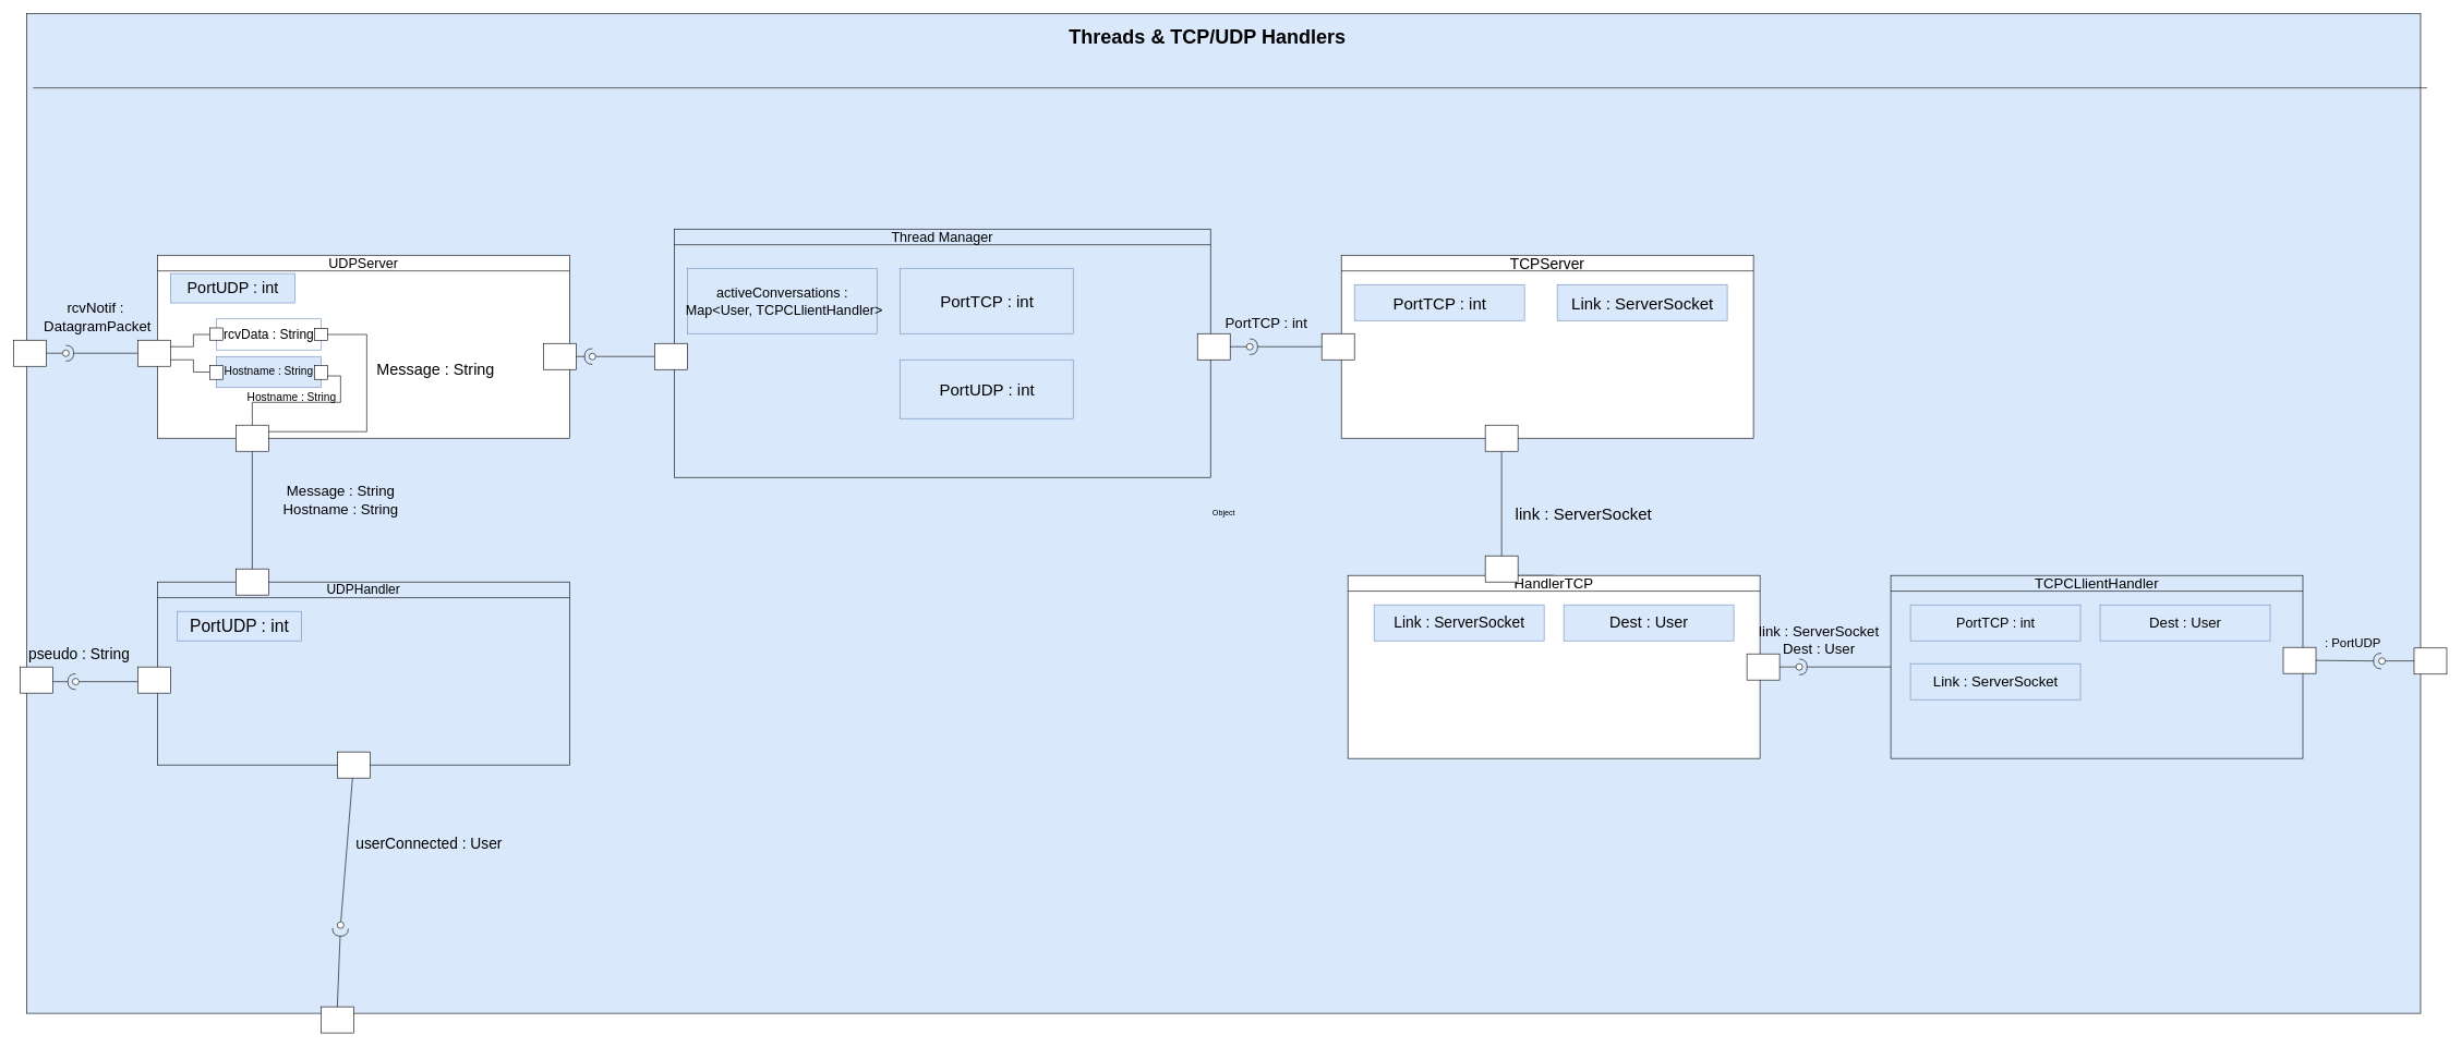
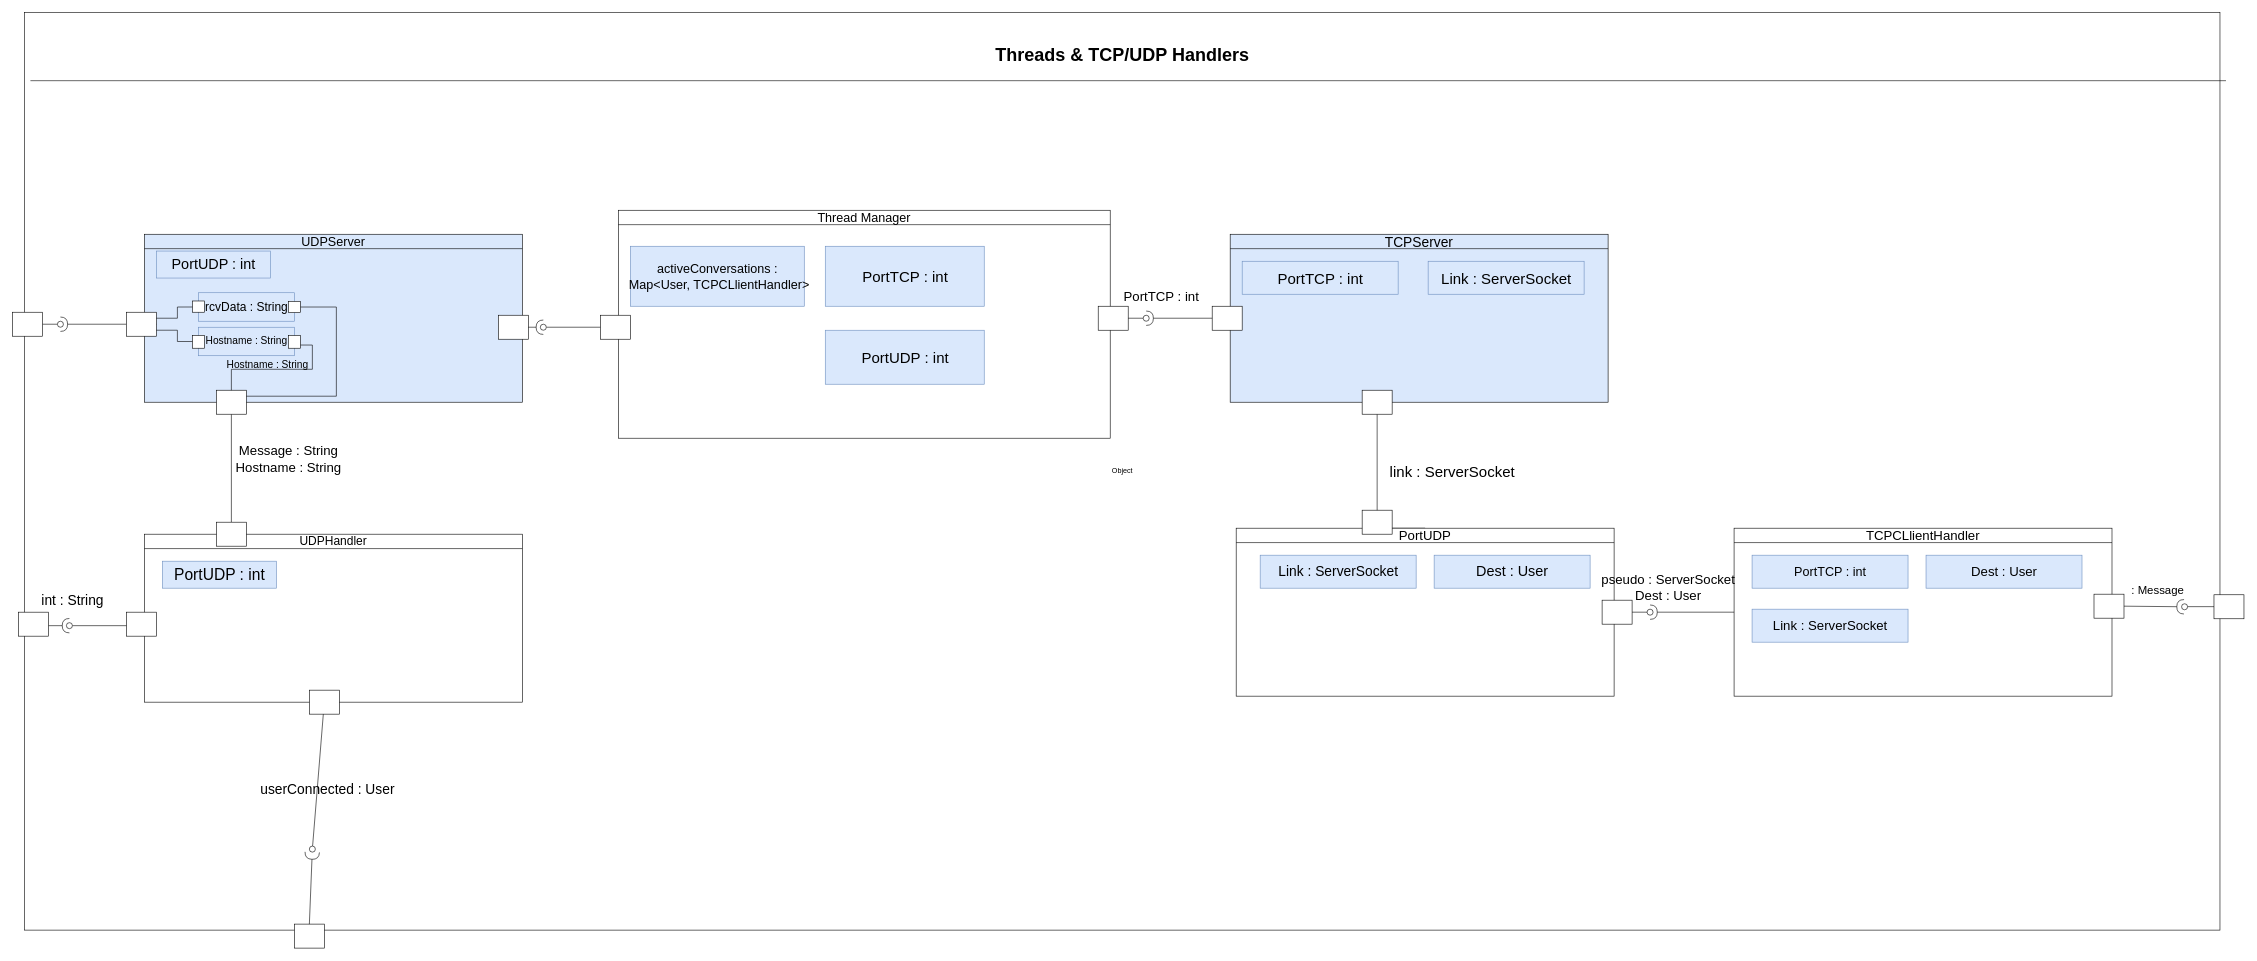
- <mxCell id="88" value="&lt;b&gt;&lt;font style=&quot;font-size: 30px;&quot;&gt;Threads &amp;amp; TCP/UDP Handlers&lt;/font&gt;&lt;/b&gt;" style="text;html=1;align=center;verticalAlign=middle;resizable=0;points=[];autosize=1;strokeColor=none;fillColor=none;" vertex="1" parent="1"><mxGeometry x="1620" y="30" width="450" height="50" as="geometry" /></mxCell>
+ <mxCell id="88" value="&lt;b&gt;&lt;font style=&quot;font-size: 30px;&quot;&gt;Threads &amp;amp; TCP/UDP Handlers&lt;/font&gt;&lt;/b&gt;" style="text;html=1;align=center;verticalAlign=middle;resizable=0;points=[];autosize=1;strokeColor=none;fillColor=none;" vertex="1" parent="1"><mxGeometry x="1645" y="65" width="450" height="50" as="geometry" /></mxCell>
- <mxCell id="55" value="&lt;font style=&quot;font-size: 22px;&quot;&gt;rcvNotif :&lt;br&gt;&amp;nbsp;DatagramPacket&lt;/font&gt;" style="text;html=1;align=center;verticalAlign=middle;resizable=0;points=[];autosize=1;strokeColor=none;fillColor=none;" vertex="1" parent="1"><mxGeometry x="50" y="450" width="190" height="70" as="geometry" /></mxCell>
- <mxCell id="64" value="&lt;font style=&quot;font-size: 20px;&quot;&gt;rcvData : String&lt;/font&gt;" style="html=1;fillColor=#ffffff;strokeColor=#6c8ebf;" vertex="1" parent="1"><mxGeometry x="330" y="487.5" width="160" height="47.5" as="geometry" /></mxCell>
+ <mxCell id="64" value="&lt;font style=&quot;font-size: 20px;&quot;&gt;rcvData : String&lt;/font&gt;" style="html=1;fillColor=#dae8fc;strokeColor=#6c8ebf;" vertex="1" parent="1"><mxGeometry x="330" y="487.5" width="160" height="47.5" as="geometry" /></mxCell>
- <mxCell id="17" value="&lt;font style=&quot;font-size: 21px;&quot;&gt;UDPServer&lt;br&gt;&lt;br&gt;&lt;/font&gt;" style="verticalAlign=top;align=center;overflow=fill;fontSize=12;fontFamily=Helvetica;html=1;" vertex="1" parent="1"><mxGeometry x="240" y="390" width="630" height="280" as="geometry" /></mxCell>
+ <mxCell id="17" value="&lt;font style=&quot;font-size: 21px;&quot;&gt;UDPServer&lt;br&gt;&lt;br&gt;&lt;/font&gt;" style="verticalAlign=top;align=center;overflow=fill;fontSize=12;fontFamily=Helvetica;html=1;fillColor=#dae8fc;" vertex="1" parent="1"><mxGeometry x="240" y="390" width="630" height="280" as="geometry" /></mxCell>
- <mxCell id="10" value="&lt;font style=&quot;font-size: 23px;&quot;&gt;TCPServer&lt;/font&gt;" style="verticalAlign=top;align=center;overflow=fill;fontSize=12;fontFamily=Helvetica;html=1;" vertex="1" parent="1"><mxGeometry x="2050" y="390" width="630" height="280" as="geometry" /></mxCell>
+ <mxCell id="10" value="&lt;font style=&quot;font-size: 23px;&quot;&gt;TCPServer&lt;/font&gt;" style="verticalAlign=top;align=center;overflow=fill;fontSize=12;fontFamily=Helvetica;html=1;fillColor=#dae8fc;" vertex="1" parent="1"><mxGeometry x="2050" y="390" width="630" height="280" as="geometry" /></mxCell>
- <mxCell id="3" value="&lt;div align=&quot;center&quot;&gt;&lt;font style=&quot;font-size: 21px;&quot;&gt;Thread Manager&lt;/font&gt;&lt;/div&gt;" style="verticalAlign=top;align=center;overflow=fill;fontSize=12;fontFamily=Helvetica;html=1;fillColor=#dae8fc;" vertex="1" parent="1"><mxGeometry x="1030" y="350" width="820" height="380" as="geometry" /></mxCell>
+ <mxCell id="3" value="&lt;div align=&quot;center&quot;&gt;&lt;font style=&quot;font-size: 21px;&quot;&gt;Thread Manager&lt;/font&gt;&lt;/div&gt;" style="verticalAlign=top;align=center;overflow=fill;fontSize=12;fontFamily=Helvetica;html=1;" vertex="1" parent="1"><mxGeometry x="1030" y="350" width="820" height="380" as="geometry" /></mxCell>
- <mxCell id="73" value="&lt;div&gt;&lt;font style=&quot;font-size: 24px;&quot;&gt;Message : String&lt;/font&gt;&lt;/div&gt;" style="text;html=1;align=center;verticalAlign=middle;resizable=0;points=[];autosize=1;strokeColor=none;fillColor=none;" vertex="1" parent="1"><mxGeometry x="565" y="545" width="200" height="40" as="geometry" /></mxCell>
- <mxCell id="62" value="&lt;div style=&quot;font-size: 22px;&quot;&gt;&lt;font style=&quot;font-size: 22px;&quot;&gt;Message : String&lt;/font&gt;&lt;/div&gt;&lt;div style=&quot;font-size: 22px;&quot;&gt;&lt;font style=&quot;font-size: 22px;&quot;&gt;Hostname : String&lt;/font&gt;&lt;br&gt;&lt;/div&gt;" style="text;html=1;align=center;verticalAlign=middle;resizable=0;points=[];autosize=1;strokeColor=none;fillColor=none;" vertex="1" parent="1"><mxGeometry x="420" y="730" width="200" height="70" as="geometry" /></mxCell>
+ <mxCell id="62" value="&lt;div style=&quot;font-size: 22px;&quot;&gt;&lt;font style=&quot;font-size: 22px;&quot;&gt;Message : String&lt;/font&gt;&lt;/div&gt;&lt;div style=&quot;font-size: 22px;&quot;&gt;&lt;font style=&quot;font-size: 22px;&quot;&gt;Hostname : String&lt;/font&gt;&lt;br&gt;&lt;/div&gt;" style="text;html=1;align=center;verticalAlign=middle;resizable=0;points=[];autosize=1;strokeColor=none;fillColor=none;" vertex="1" parent="1"><mxGeometry x="380" y="730" width="200" height="70" as="geometry" /></mxCell>
- <mxCell id="2" value="Object" style="html=1;strokeWidth=1;fillColor=#dae8fc;" vertex="1" parent="1"><mxGeometry x="40" y="20" width="3660" height="1530" as="geometry" /></mxCell>
+ <mxCell id="2" value="Object" style="html=1;strokeWidth=1;" vertex="1" parent="1"><mxGeometry x="40" y="20" width="3660" height="1530" as="geometry" /></mxCell>
- <mxCell id="24" value="&lt;font style=&quot;font-size: 22px;&quot;&gt;HandlerTCP&lt;/font&gt;" style="verticalAlign=top;align=center;overflow=fill;fontSize=12;fontFamily=Helvetica;html=1;" vertex="1" parent="1"><mxGeometry x="2060" y="880" width="630" height="280" as="geometry" /></mxCell>
+ <mxCell id="24" value="&lt;font style=&quot;font-size: 22px;&quot;&gt;PortUDP&lt;/font&gt;" style="verticalAlign=top;align=center;overflow=fill;fontSize=12;fontFamily=Helvetica;html=1;" vertex="1" parent="1"><mxGeometry x="2060" y="880" width="630" height="280" as="geometry" /></mxCell>
- <mxCell id="45" value="&lt;div style=&quot;font-size: 22px;&quot;&gt;&lt;font style=&quot;font-size: 22px;&quot;&gt;link : ServerSocket&lt;/font&gt;&lt;/div&gt;&lt;div style=&quot;font-size: 22px;&quot;&gt;&lt;font style=&quot;font-size: 22px;&quot;&gt;Dest : User&lt;/font&gt;&lt;br&gt;&lt;/div&gt;" style="text;html=1;align=center;verticalAlign=middle;resizable=0;points=[];autosize=1;strokeColor=none;fillColor=none;" vertex="1" parent="1"><mxGeometry x="2675" y="945" width="210" height="70" as="geometry" /></mxCell>
+ <mxCell id="45" value="&lt;div style=&quot;font-size: 22px;&quot;&gt;&lt;font style=&quot;font-size: 22px;&quot;&gt;pseudo : ServerSocket&lt;/font&gt;&lt;/div&gt;&lt;div style=&quot;font-size: 22px;&quot;&gt;&lt;font style=&quot;font-size: 22px;&quot;&gt;Dest : User&lt;/font&gt;&lt;br&gt;&lt;/div&gt;" style="text;html=1;align=center;verticalAlign=middle;resizable=0;points=[];autosize=1;strokeColor=none;fillColor=none;" vertex="1" parent="1"><mxGeometry x="2675" y="945" width="210" height="70" as="geometry" /></mxCell>
- <mxCell id="48" value="&lt;font style=&quot;font-size: 19px;&quot;&gt;: PortUDP&lt;/font&gt;" style="text;html=1;align=center;verticalAlign=middle;resizable=0;points=[];autosize=1;strokeColor=none;fillColor=none;" vertex="1" parent="1"><mxGeometry x="3541" y="965" width="110" height="40" as="geometry" /></mxCell>
+ <mxCell id="48" value="&lt;font style=&quot;font-size: 19px;&quot;&gt;: Message&lt;/font&gt;" style="text;html=1;align=center;verticalAlign=middle;resizable=0;points=[];autosize=1;strokeColor=none;fillColor=none;" vertex="1" parent="1"><mxGeometry x="3541" y="965" width="110" height="40" as="geometry" /></mxCell>
- <mxCell id="80" value="&lt;font style=&quot;font-size: 23px;&quot;&gt;pseudo : String&lt;/font&gt;" style="text;html=1;align=center;verticalAlign=middle;resizable=0;points=[];autosize=1;strokeColor=none;fillColor=none;" vertex="1" parent="1"><mxGeometry x="30" y="980" width="180" height="40" as="geometry" /></mxCell>
+ <mxCell id="80" value="&lt;font style=&quot;font-size: 23px;&quot;&gt;int : String&lt;/font&gt;" style="text;html=1;align=center;verticalAlign=middle;resizable=0;points=[];autosize=1;strokeColor=none;fillColor=none;" vertex="1" parent="1"><mxGeometry x="30" y="980" width="180" height="40" as="geometry" /></mxCell>
- <mxCell id="27" value="&lt;font style=&quot;font-size: 22px;&quot;&gt;TCPCLlientHandler&lt;/font&gt;" style="verticalAlign=top;align=center;overflow=fill;fontSize=12;fontFamily=Helvetica;html=1;fillColor=#dae8fc;" vertex="1" parent="1"><mxGeometry x="2890" y="880" width="630" height="280" as="geometry" /></mxCell>
+ <mxCell id="27" value="&lt;font style=&quot;font-size: 22px;&quot;&gt;TCPCLlientHandler&lt;/font&gt;" style="verticalAlign=top;align=center;overflow=fill;fontSize=12;fontFamily=Helvetica;html=1;" vertex="1" parent="1"><mxGeometry x="2890" y="880" width="630" height="280" as="geometry" /></mxCell>
- <mxCell id="56" value="&lt;font style=&quot;font-size: 20px;&quot;&gt;UDPHandler&lt;/font&gt;" style="verticalAlign=top;align=center;overflow=fill;fontSize=12;fontFamily=Helvetica;html=1;fillColor=#dae8fc;" vertex="1" parent="1"><mxGeometry x="240" y="890" width="630" height="280" as="geometry" /></mxCell>
+ <mxCell id="56" value="&lt;font style=&quot;font-size: 20px;&quot;&gt;UDPHandler&lt;/font&gt;" style="verticalAlign=top;align=center;overflow=fill;fontSize=12;fontFamily=Helvetica;html=1;" vertex="1" parent="1"><mxGeometry x="240" y="890" width="630" height="280" as="geometry" /></mxCell>
- <mxCell id="82" value="&lt;font style=&quot;font-size: 23px;&quot;&gt;userConnected : User&lt;/font&gt;" style="text;html=1;align=center;verticalAlign=middle;resizable=0;points=[];autosize=1;strokeColor=none;fillColor=none;" vertex="1" parent="1"><mxGeometry x="530" y="1270" width="250" height="40" as="geometry" /></mxCell>
+ <mxCell id="82" value="&lt;font style=&quot;font-size: 23px;&quot;&gt;userConnected : User&lt;/font&gt;" style="text;html=1;align=center;verticalAlign=middle;resizable=0;points=[];autosize=1;strokeColor=none;fillColor=none;" vertex="1" parent="1"><mxGeometry x="420" y="1295" width="250" height="40" as="geometry" /></mxCell>
